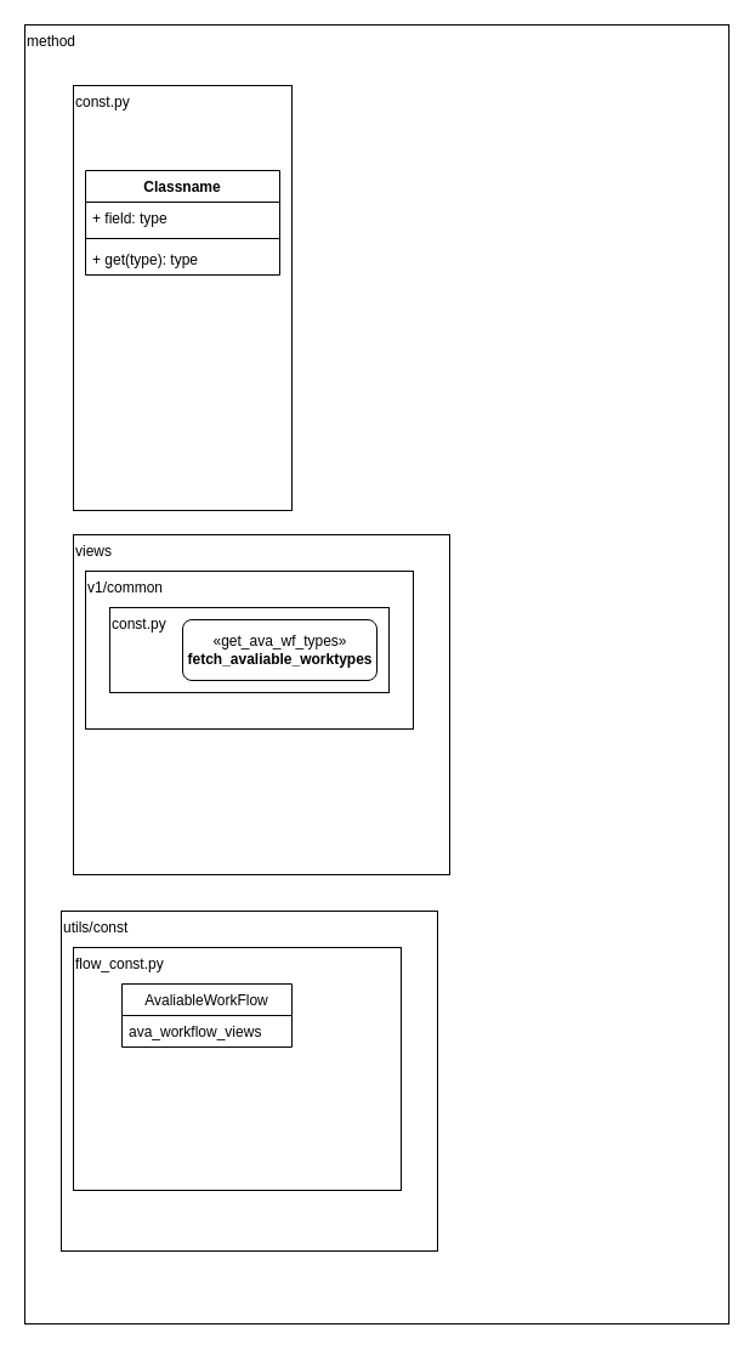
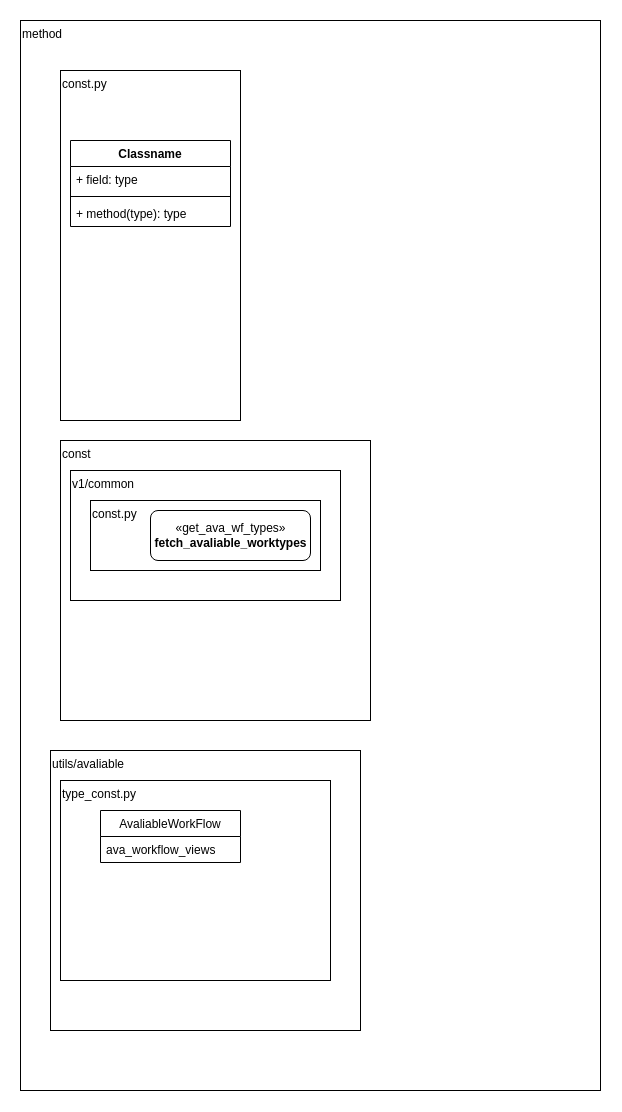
- <mxCell id="5" value="+ get(type): type" style="text;strokeColor=none;fillColor=none;align=left;verticalAlign=top;spacingLeft=4;spacingRight=4;overflow=hidden;rotatable=0;points=[[0,0.5],[1,0.5]];portConstraint=eastwest;" vertex="1" parent="2"><mxGeometry y="60" width="160" height="26" as="geometry" /></mxCell>
+ <mxCell id="5" value="+ method(type): type" style="text;strokeColor=none;fillColor=none;align=left;verticalAlign=top;spacingLeft=4;spacingRight=4;overflow=hidden;rotatable=0;points=[[0,0.5],[1,0.5]];portConstraint=eastwest;" vertex="1" parent="2"><mxGeometry y="60" width="160" height="26" as="geometry" /></mxCell>
- <mxCell id="8" value="views" style="rounded=0;whiteSpace=wrap;html=1;fillColor=none;align=left;verticalAlign=top;" vertex="1" parent="1"><mxGeometry x="60" y="440" width="310" height="280" as="geometry" /></mxCell>
+ <mxCell id="8" value="const" style="rounded=0;whiteSpace=wrap;html=1;fillColor=none;align=left;verticalAlign=top;" vertex="1" parent="1"><mxGeometry x="60" y="440" width="310" height="280" as="geometry" /></mxCell>
- <mxCell id="12" value="utils/const" style="rounded=0;whiteSpace=wrap;html=1;fillColor=none;align=left;verticalAlign=top;" vertex="1" parent="1"><mxGeometry x="50" y="750" width="310" height="280" as="geometry" /></mxCell>
+ <mxCell id="12" value="utils/avaliable" style="rounded=0;whiteSpace=wrap;html=1;fillColor=none;align=left;verticalAlign=top;" vertex="1" parent="1"><mxGeometry x="50" y="750" width="310" height="280" as="geometry" /></mxCell>
- <mxCell id="13" value="flow_const.py" style="rounded=0;whiteSpace=wrap;html=1;fillColor=none;align=left;verticalAlign=top;" vertex="1" parent="1"><mxGeometry x="60" y="780" width="270" height="200" as="geometry" /></mxCell>
+ <mxCell id="13" value="type_const.py" style="rounded=0;whiteSpace=wrap;html=1;fillColor=none;align=left;verticalAlign=top;" vertex="1" parent="1"><mxGeometry x="60" y="780" width="270" height="200" as="geometry" /></mxCell>
